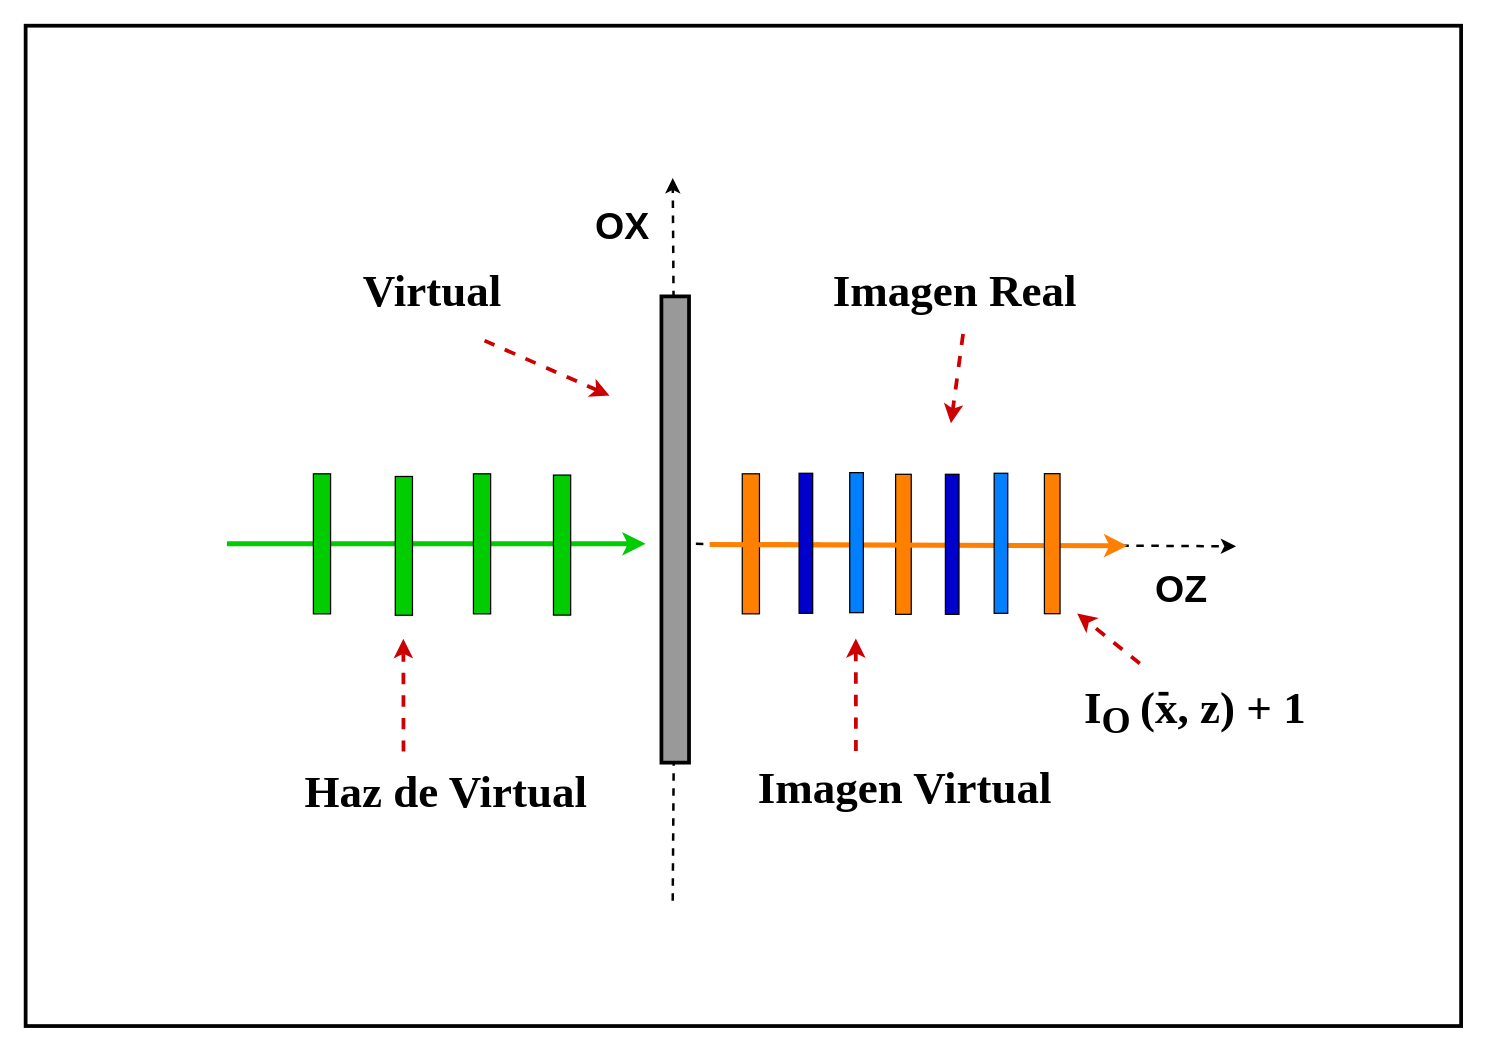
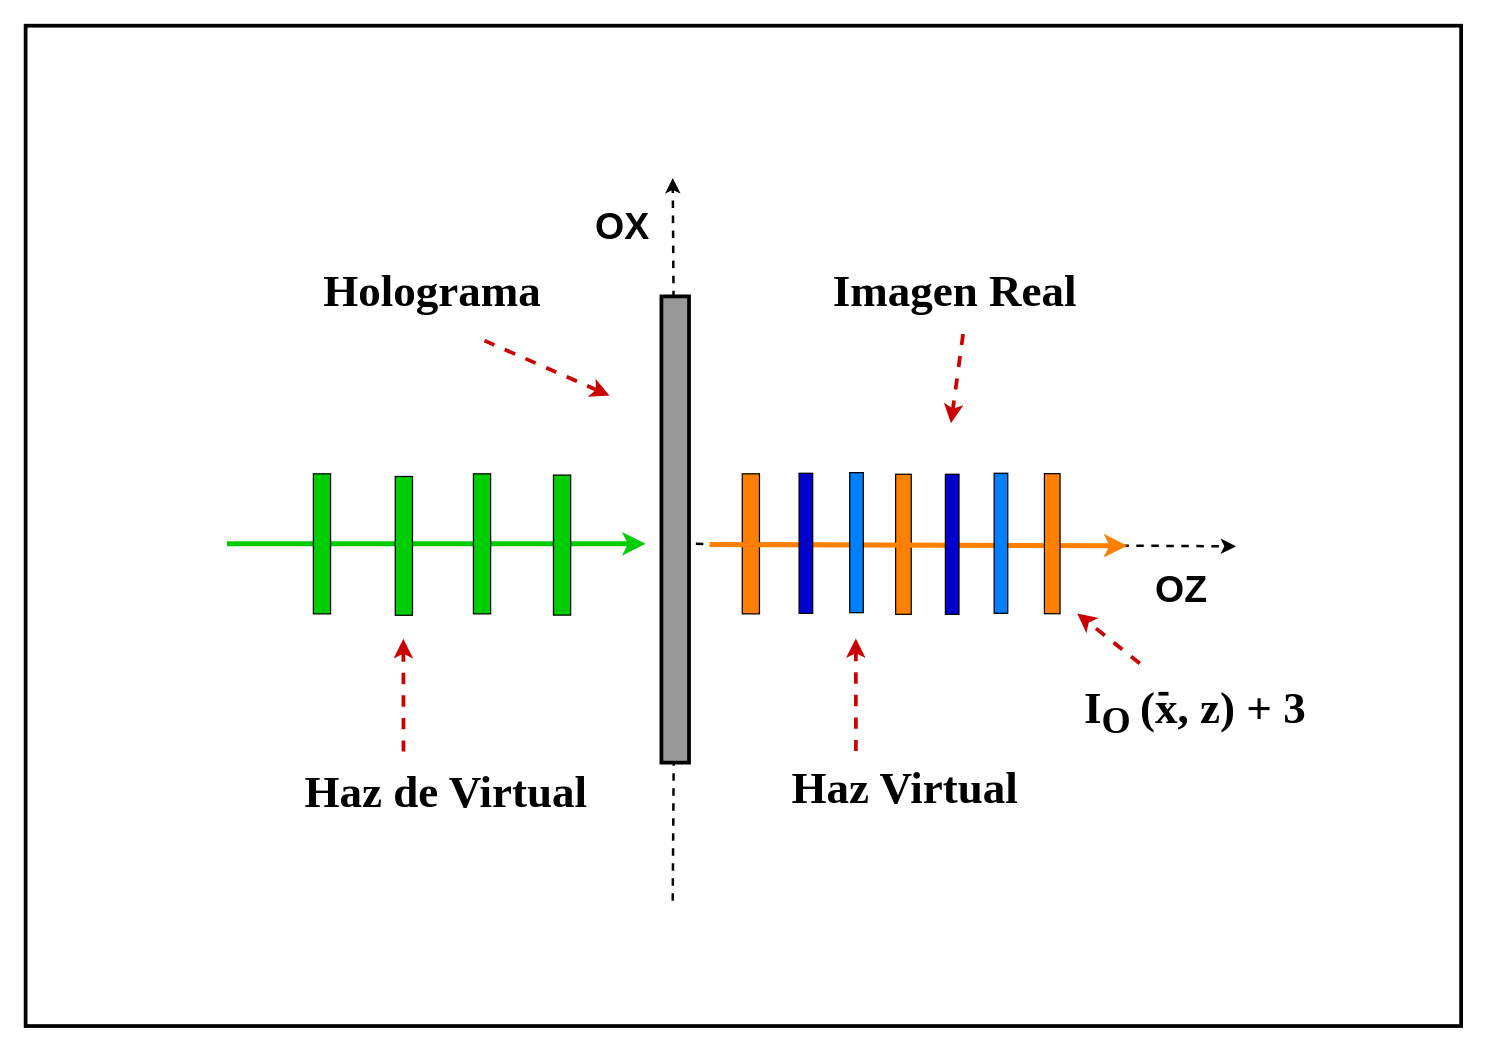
- <mxCell id="9" value="Virtual" style="text;html=1;align=center;verticalAlign=middle;resizable=0;points=[];autosize=1;strokeColor=none;fillColor=none;fontSize=36;fontFamily=Times New Roman;fontColor=#000000;fontStyle=1" vertex="1" parent="1"><mxGeometry x="249" y="205.87" width="192" height="55" as="geometry" /></mxCell>
+ <mxCell id="9" value="Holograma" style="text;html=1;align=center;verticalAlign=middle;resizable=0;points=[];autosize=1;strokeColor=none;fillColor=none;fontSize=36;fontFamily=Times New Roman;fontColor=#000000;fontStyle=1" vertex="1" parent="1"><mxGeometry x="249" y="205.87" width="192" height="55" as="geometry" /></mxCell>
- <mxCell id="15" value="I&lt;sub&gt;O&amp;nbsp;&lt;/sub&gt;(x, z) + 1" style="text;html=1;align=center;verticalAlign=middle;resizable=0;points=[];autosize=1;strokeColor=none;fillColor=none;fontSize=36;fontFamily=Times New Roman;fontColor=#000000;fontStyle=1" vertex="1" parent="1"><mxGeometry x="856" y="537.37" width="198" height="63" as="geometry" /></mxCell>
+ <mxCell id="15" value="I&lt;sub&gt;O&amp;nbsp;&lt;/sub&gt;(x, z) + 3" style="text;html=1;align=center;verticalAlign=middle;resizable=0;points=[];autosize=1;strokeColor=none;fillColor=none;fontSize=36;fontFamily=Times New Roman;fontColor=#000000;fontStyle=1" vertex="1" parent="1"><mxGeometry x="856" y="537.37" width="198" height="63" as="geometry" /></mxCell>
- <mxCell id="14" value="Imagen Virtual" style="text;html=1;align=center;verticalAlign=middle;resizable=0;points=[];autosize=1;strokeColor=none;fillColor=none;fontSize=36;fontFamily=Times New Roman;fontColor=#000000;fontStyle=1" vertex="1" parent="1"><mxGeometry x="595" y="600.37" width="255" height="60" as="geometry" /></mxCell>
+ <mxCell id="14" value="Haz Virtual" style="text;html=1;align=center;verticalAlign=middle;resizable=0;points=[];autosize=1;strokeColor=none;fillColor=none;fontSize=36;fontFamily=Times New Roman;fontColor=#000000;fontStyle=1" vertex="1" parent="1"><mxGeometry x="595" y="600.37" width="255" height="60" as="geometry" /></mxCell>
